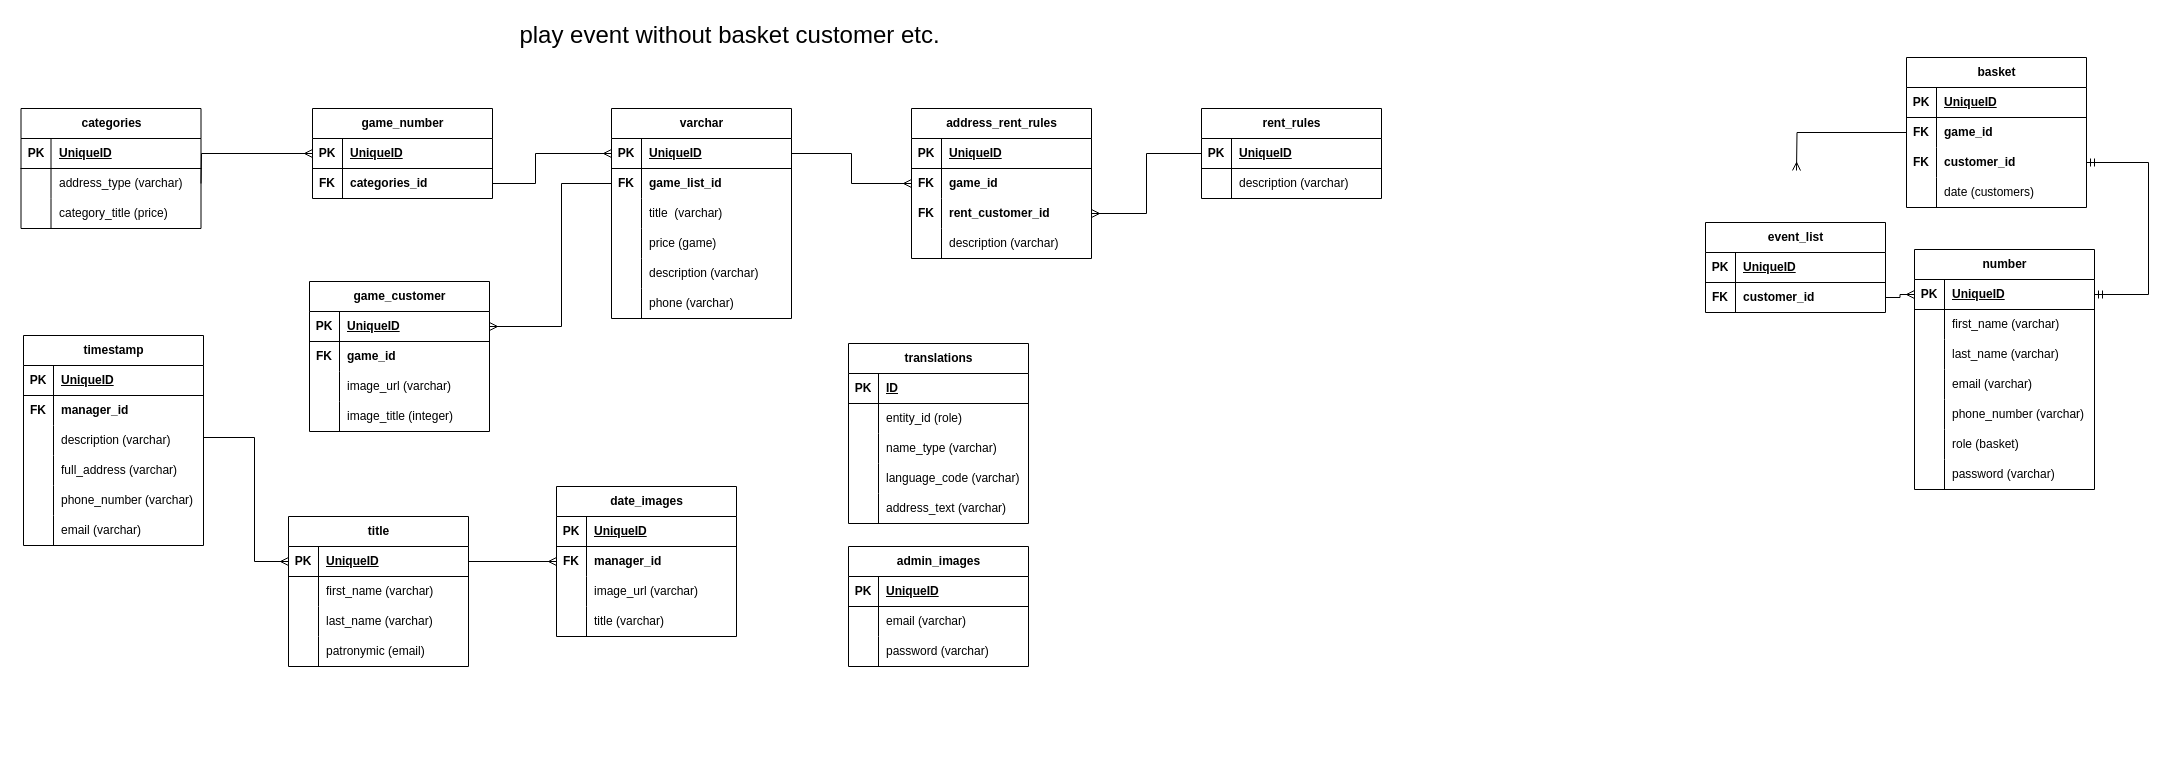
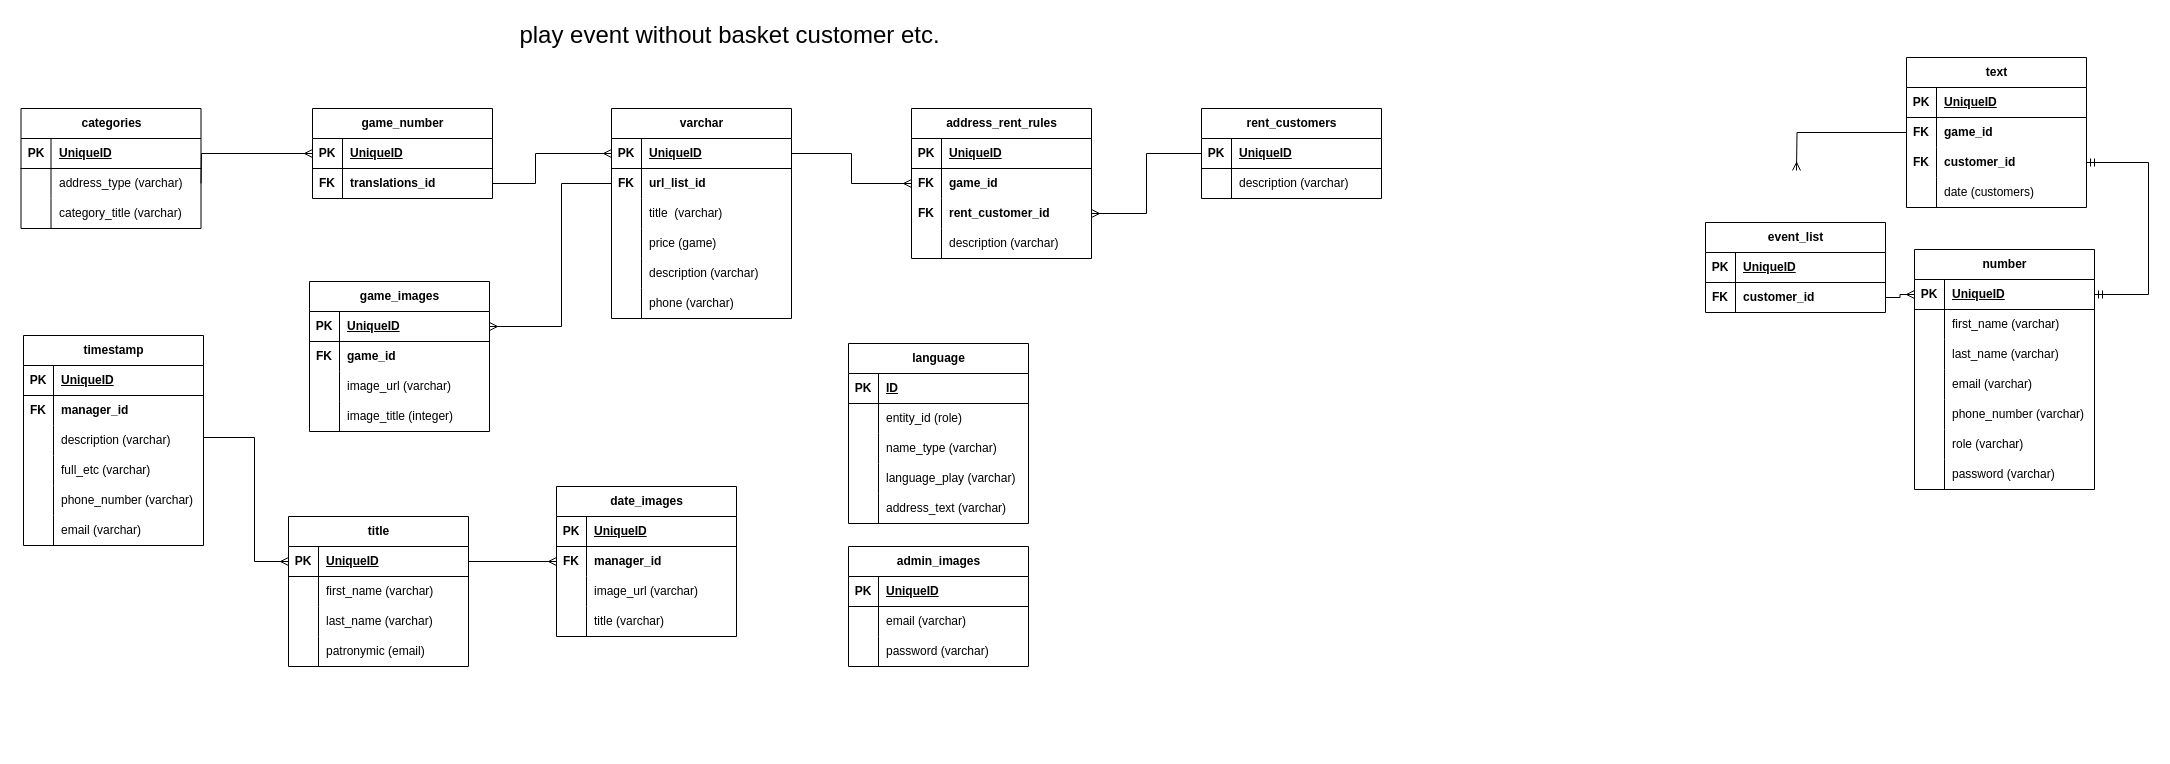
- <mxCell id="54" value="basket" style="shape=table;startSize=30;container=1;collapsible=1;childLayout=tableLayout;fixedRows=1;rowLines=0;fontStyle=1;align=center;resizeLast=1;html=1;" parent="1" vertex="1"><mxGeometry x="1906" y="57" width="180" height="150" as="geometry" /></mxCell>
+ <mxCell id="54" value="text" style="shape=table;startSize=30;container=1;collapsible=1;childLayout=tableLayout;fixedRows=1;rowLines=0;fontStyle=1;align=center;resizeLast=1;html=1;" parent="1" vertex="1"><mxGeometry x="1906" y="57" width="180" height="150" as="geometry" /></mxCell>
- <mxCell id="99" value="rent_rules" style="shape=table;startSize=30;container=1;collapsible=1;childLayout=tableLayout;fixedRows=1;rowLines=0;fontStyle=1;align=center;resizeLast=1;html=1;" parent="1" vertex="1"><mxGeometry x="1201" y="108" width="180" height="90" as="geometry" /></mxCell>
+ <mxCell id="99" value="rent_customers" style="shape=table;startSize=30;container=1;collapsible=1;childLayout=tableLayout;fixedRows=1;rowLines=0;fontStyle=1;align=center;resizeLast=1;html=1;" parent="1" vertex="1"><mxGeometry x="1201" y="108" width="180" height="90" as="geometry" /></mxCell>
- <mxCell id="18" value="&lt;b&gt;categories_id&lt;/b&gt;" style="shape=partialRectangle;connectable=0;fillColor=none;top=0;left=0;bottom=0;right=0;align=left;spacingLeft=6;overflow=hidden;whiteSpace=wrap;html=1;" parent="16" vertex="1"><mxGeometry x="30" width="150" height="30" as="geometry"><mxRectangle width="150" height="30" as="alternateBounds" /></mxGeometry></mxCell>
+ <mxCell id="18" value="&lt;b&gt;translations_id&lt;/b&gt;" style="shape=partialRectangle;connectable=0;fillColor=none;top=0;left=0;bottom=0;right=0;align=left;spacingLeft=6;overflow=hidden;whiteSpace=wrap;html=1;" parent="16" vertex="1"><mxGeometry x="30" width="150" height="30" as="geometry"><mxRectangle width="150" height="30" as="alternateBounds" /></mxGeometry></mxCell>
- <mxCell id="25" value="&lt;b&gt;game_list_id&lt;/b&gt;" style="shape=partialRectangle;connectable=0;fillColor=none;top=0;left=0;bottom=0;right=0;align=left;spacingLeft=6;overflow=hidden;whiteSpace=wrap;html=1;" parent="23" vertex="1"><mxGeometry x="30" width="150" height="30" as="geometry"><mxRectangle width="150" height="30" as="alternateBounds" /></mxGeometry></mxCell>
+ <mxCell id="25" value="&lt;b&gt;url_list_id&lt;/b&gt;" style="shape=partialRectangle;connectable=0;fillColor=none;top=0;left=0;bottom=0;right=0;align=left;spacingLeft=6;overflow=hidden;whiteSpace=wrap;html=1;" parent="23" vertex="1"><mxGeometry x="30" width="150" height="30" as="geometry"><mxRectangle width="150" height="30" as="alternateBounds" /></mxGeometry></mxCell>
- <mxCell id="11" value="category_title (price)" style="shape=partialRectangle;connectable=0;fillColor=none;top=0;left=0;bottom=0;right=0;align=left;spacingLeft=6;overflow=hidden;whiteSpace=wrap;html=1;" parent="9" vertex="1"><mxGeometry x="30" width="150" height="30" as="geometry"><mxRectangle width="150" height="30" as="alternateBounds" /></mxGeometry></mxCell>
+ <mxCell id="11" value="category_title (varchar)" style="shape=partialRectangle;connectable=0;fillColor=none;top=0;left=0;bottom=0;right=0;align=left;spacingLeft=6;overflow=hidden;whiteSpace=wrap;html=1;" parent="9" vertex="1"><mxGeometry x="30" width="150" height="30" as="geometry"><mxRectangle width="150" height="30" as="alternateBounds" /></mxGeometry></mxCell>
- <mxCell id="39" value="game_customer" style="shape=table;startSize=30;container=1;collapsible=1;childLayout=tableLayout;fixedRows=1;rowLines=0;fontStyle=1;align=center;resizeLast=1;html=1;" parent="1" vertex="1"><mxGeometry x="309" y="281" width="180" height="150" as="geometry" /></mxCell>
+ <mxCell id="39" value="game_images" style="shape=table;startSize=30;container=1;collapsible=1;childLayout=tableLayout;fixedRows=1;rowLines=0;fontStyle=1;align=center;resizeLast=1;html=1;" parent="1" vertex="1"><mxGeometry x="309" y="281" width="180" height="150" as="geometry" /></mxCell>
- <mxCell id="153" value="translations" style="shape=table;startSize=30;container=1;collapsible=1;childLayout=tableLayout;fixedRows=1;rowLines=0;fontStyle=1;align=center;resizeLast=1;html=1;" parent="1" vertex="1"><mxGeometry x="848" y="343" width="180" height="180" as="geometry" /></mxCell>
+ <mxCell id="153" value="language" style="shape=table;startSize=30;container=1;collapsible=1;childLayout=tableLayout;fixedRows=1;rowLines=0;fontStyle=1;align=center;resizeLast=1;html=1;" parent="1" vertex="1"><mxGeometry x="848" y="343" width="180" height="180" as="geometry" /></mxCell>
- <mxCell id="86" value="role (basket)" style="shape=partialRectangle;connectable=0;fillColor=none;top=0;left=0;bottom=0;right=0;align=left;spacingLeft=6;overflow=hidden;whiteSpace=wrap;html=1;" parent="84" vertex="1"><mxGeometry x="30" width="150" height="30" as="geometry"><mxRectangle width="150" height="30" as="alternateBounds" /></mxGeometry></mxCell>
+ <mxCell id="86" value="role (varchar)" style="shape=partialRectangle;connectable=0;fillColor=none;top=0;left=0;bottom=0;right=0;align=left;spacingLeft=6;overflow=hidden;whiteSpace=wrap;html=1;" parent="84" vertex="1"><mxGeometry x="30" width="150" height="30" as="geometry"><mxRectangle width="150" height="30" as="alternateBounds" /></mxGeometry></mxCell>
- <mxCell id="118" value="full_address (varchar)&amp;nbsp;" style="shape=partialRectangle;connectable=0;fillColor=none;top=0;left=0;bottom=0;right=0;align=left;spacingLeft=6;overflow=hidden;whiteSpace=wrap;html=1;" parent="116" vertex="1"><mxGeometry x="30" width="150" height="30" as="geometry"><mxRectangle width="150" height="30" as="alternateBounds" /></mxGeometry></mxCell>
+ <mxCell id="118" value="full_etc (varchar)&amp;nbsp;" style="shape=partialRectangle;connectable=0;fillColor=none;top=0;left=0;bottom=0;right=0;align=left;spacingLeft=6;overflow=hidden;whiteSpace=wrap;html=1;" parent="116" vertex="1"><mxGeometry x="30" width="150" height="30" as="geometry"><mxRectangle width="150" height="30" as="alternateBounds" /></mxGeometry></mxCell>
- <mxCell id="165" value="language_code (varchar)" style="shape=partialRectangle;connectable=0;fillColor=none;top=0;left=0;bottom=0;right=0;align=left;spacingLeft=6;overflow=hidden;whiteSpace=wrap;html=1;" parent="163" vertex="1"><mxGeometry x="30" width="150" height="30" as="geometry"><mxRectangle width="150" height="30" as="alternateBounds" /></mxGeometry></mxCell>
+ <mxCell id="165" value="language_play (varchar)" style="shape=partialRectangle;connectable=0;fillColor=none;top=0;left=0;bottom=0;right=0;align=left;spacingLeft=6;overflow=hidden;whiteSpace=wrap;html=1;" parent="163" vertex="1"><mxGeometry x="30" width="150" height="30" as="geometry"><mxRectangle width="150" height="30" as="alternateBounds" /></mxGeometry></mxCell>
